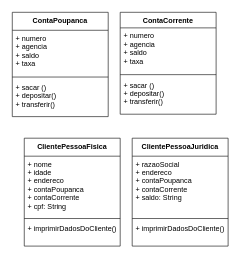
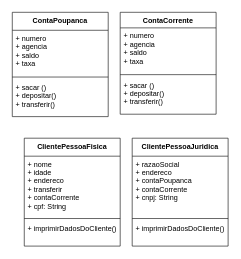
- <mxCell id="11" value="+ nome&#10;+ idade&#10;+ endereco&#10;+ contaPoupanca&#10;+ contaCorrente &#10;+ cpf: String" style="text;strokeColor=none;fillColor=none;align=left;verticalAlign=top;spacingLeft=4;spacingRight=4;overflow=hidden;rotatable=0;points=[[0,0.5],[1,0.5]];portConstraint=eastwest;" parent="10" vertex="1"><mxGeometry y="30" width="160" height="100" as="geometry" /></mxCell>
+ <mxCell id="11" value="+ nome&#10;+ idade&#10;+ endereco&#10;+ transferir&#10;+ contaCorrente &#10;+ cpf: String" style="text;strokeColor=none;fillColor=none;align=left;verticalAlign=top;spacingLeft=4;spacingRight=4;overflow=hidden;rotatable=0;points=[[0,0.5],[1,0.5]];portConstraint=eastwest;" parent="10" vertex="1"><mxGeometry y="30" width="160" height="100" as="geometry" /></mxCell>
- <mxCell id="15" value="+ razaoSocial&#10;+ endereco&#10;+ contaPoupanca&#10;+ contaCorrente&#10;+ saldo: String" style="text;strokeColor=none;fillColor=none;align=left;verticalAlign=top;spacingLeft=4;spacingRight=4;overflow=hidden;rotatable=0;points=[[0,0.5],[1,0.5]];portConstraint=eastwest;" parent="14" vertex="1"><mxGeometry y="30" width="160" height="100" as="geometry" /></mxCell>
+ <mxCell id="15" value="+ razaoSocial&#10;+ endereco&#10;+ contaPoupanca&#10;+ contaCorrente&#10;+ cnpj: String" style="text;strokeColor=none;fillColor=none;align=left;verticalAlign=top;spacingLeft=4;spacingRight=4;overflow=hidden;rotatable=0;points=[[0,0.5],[1,0.5]];portConstraint=eastwest;" parent="14" vertex="1"><mxGeometry y="30" width="160" height="100" as="geometry" /></mxCell>
